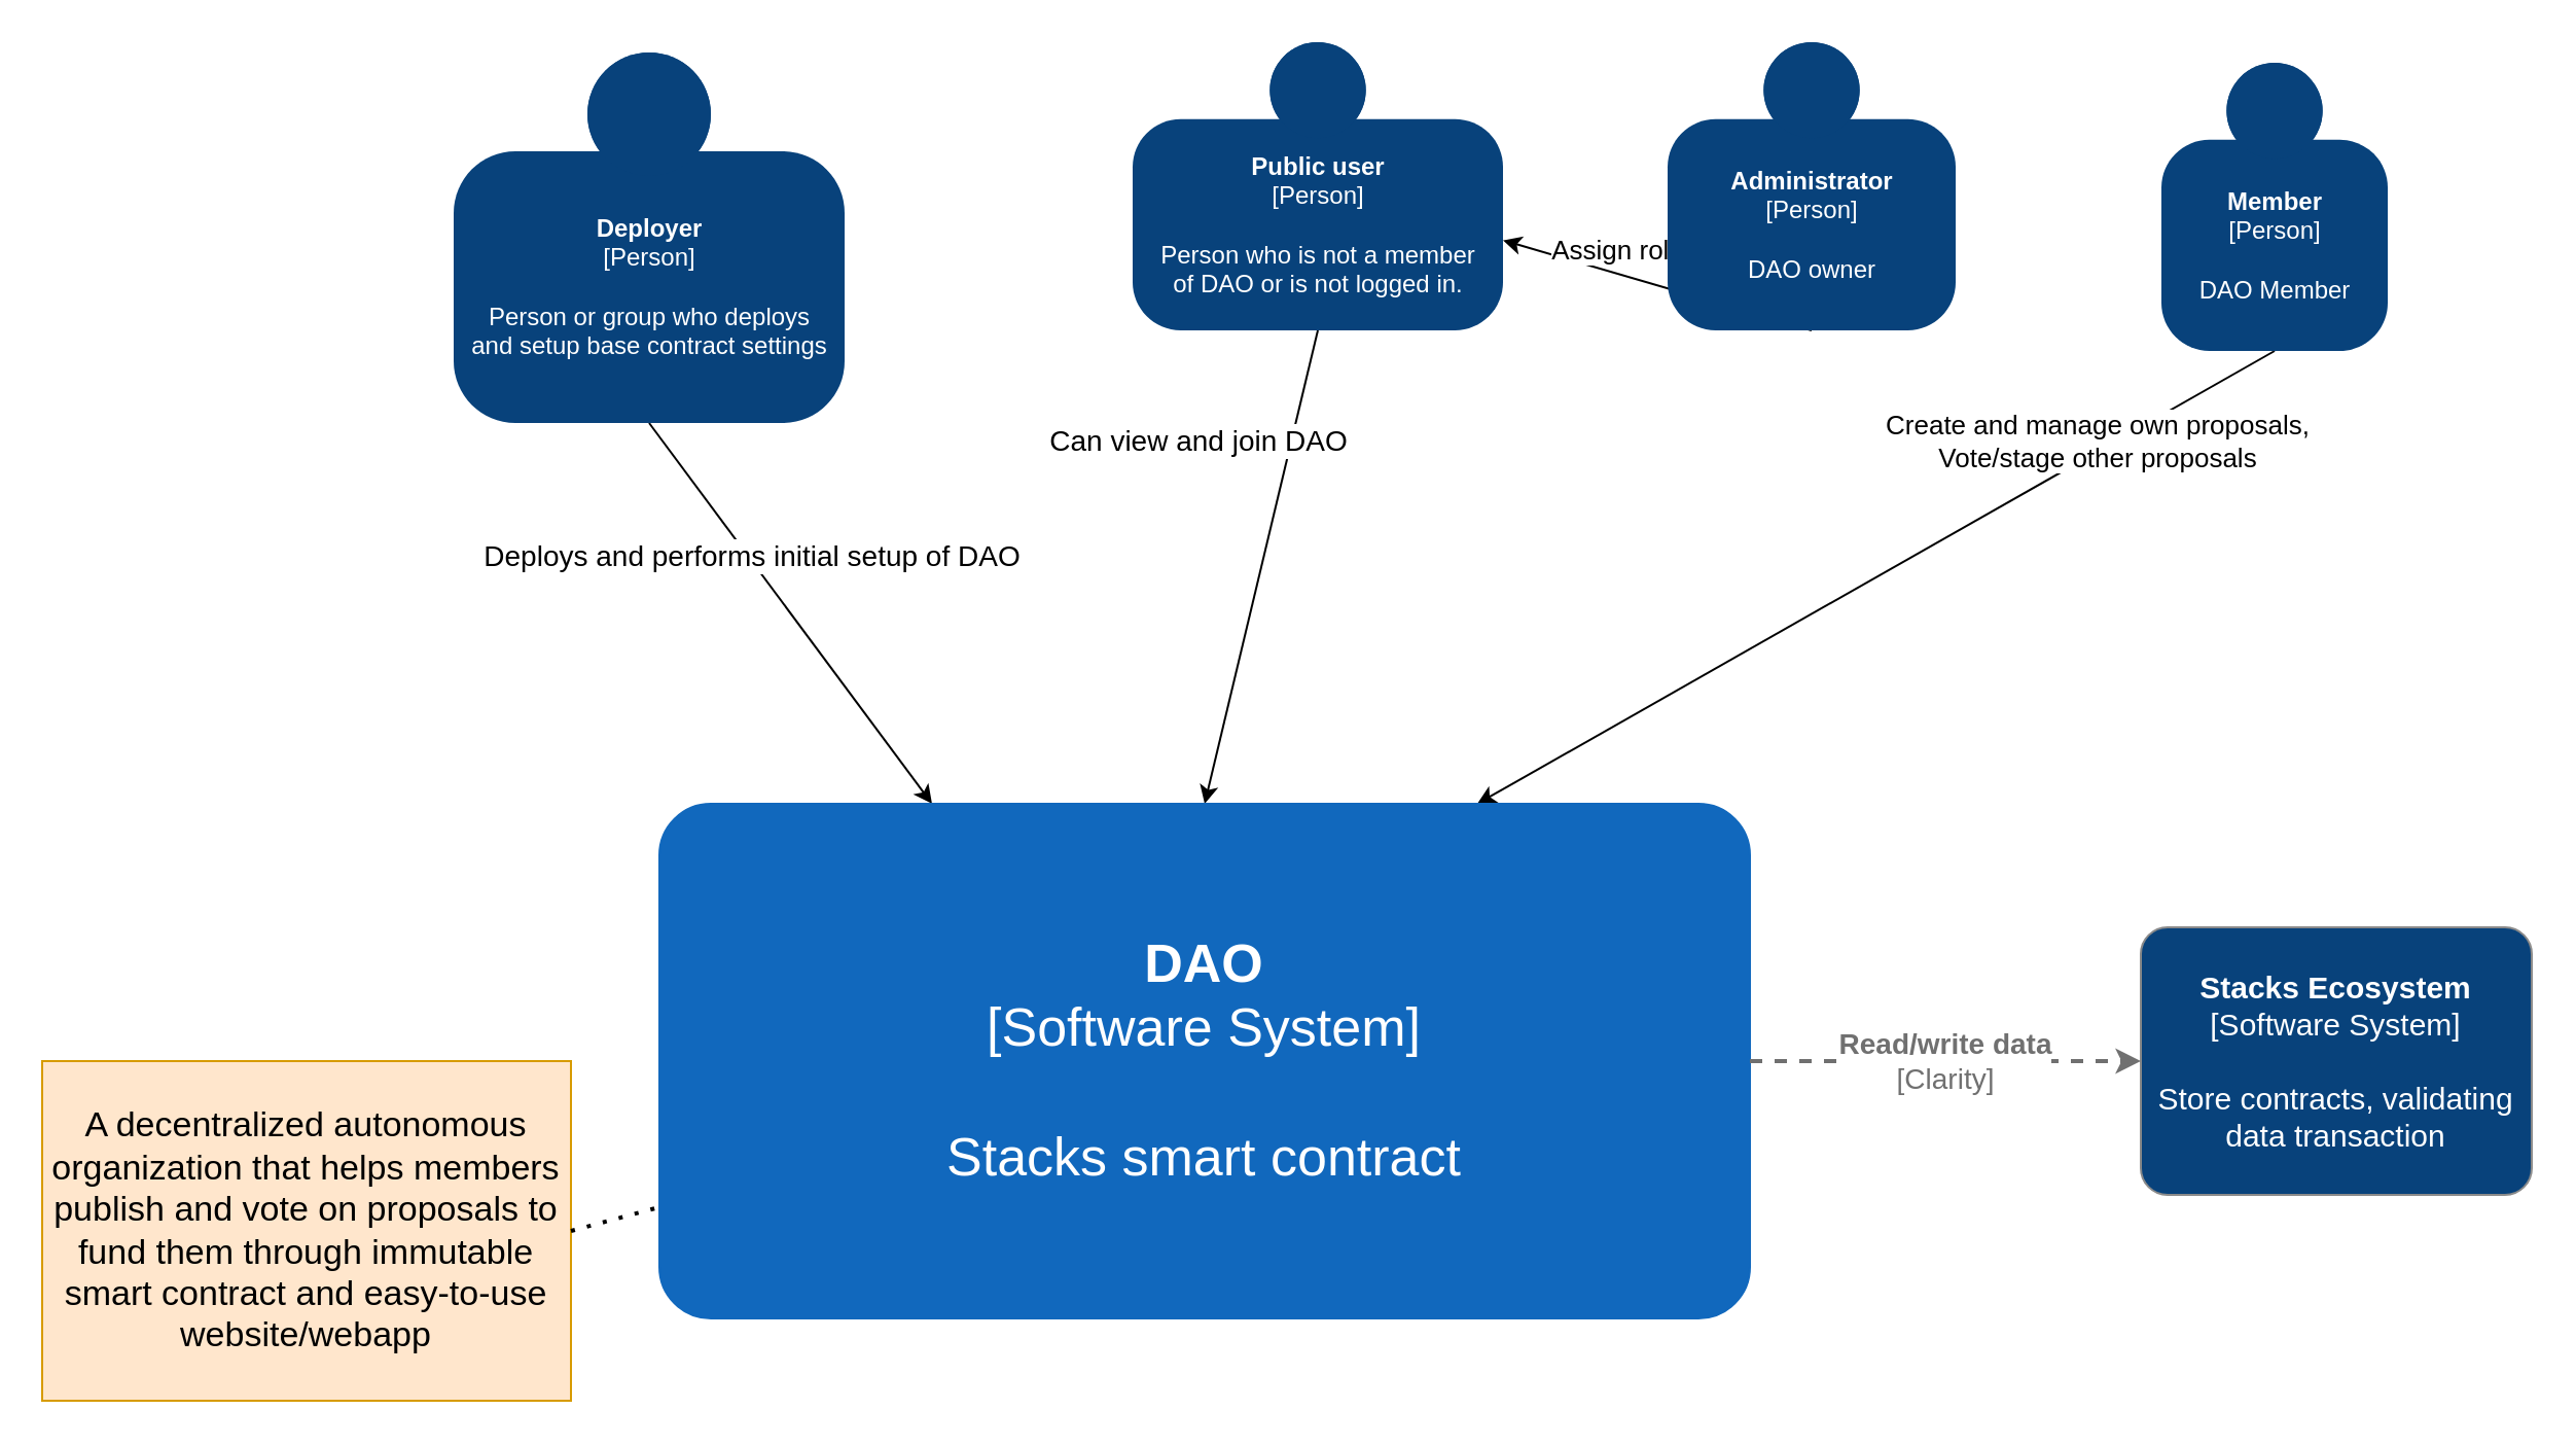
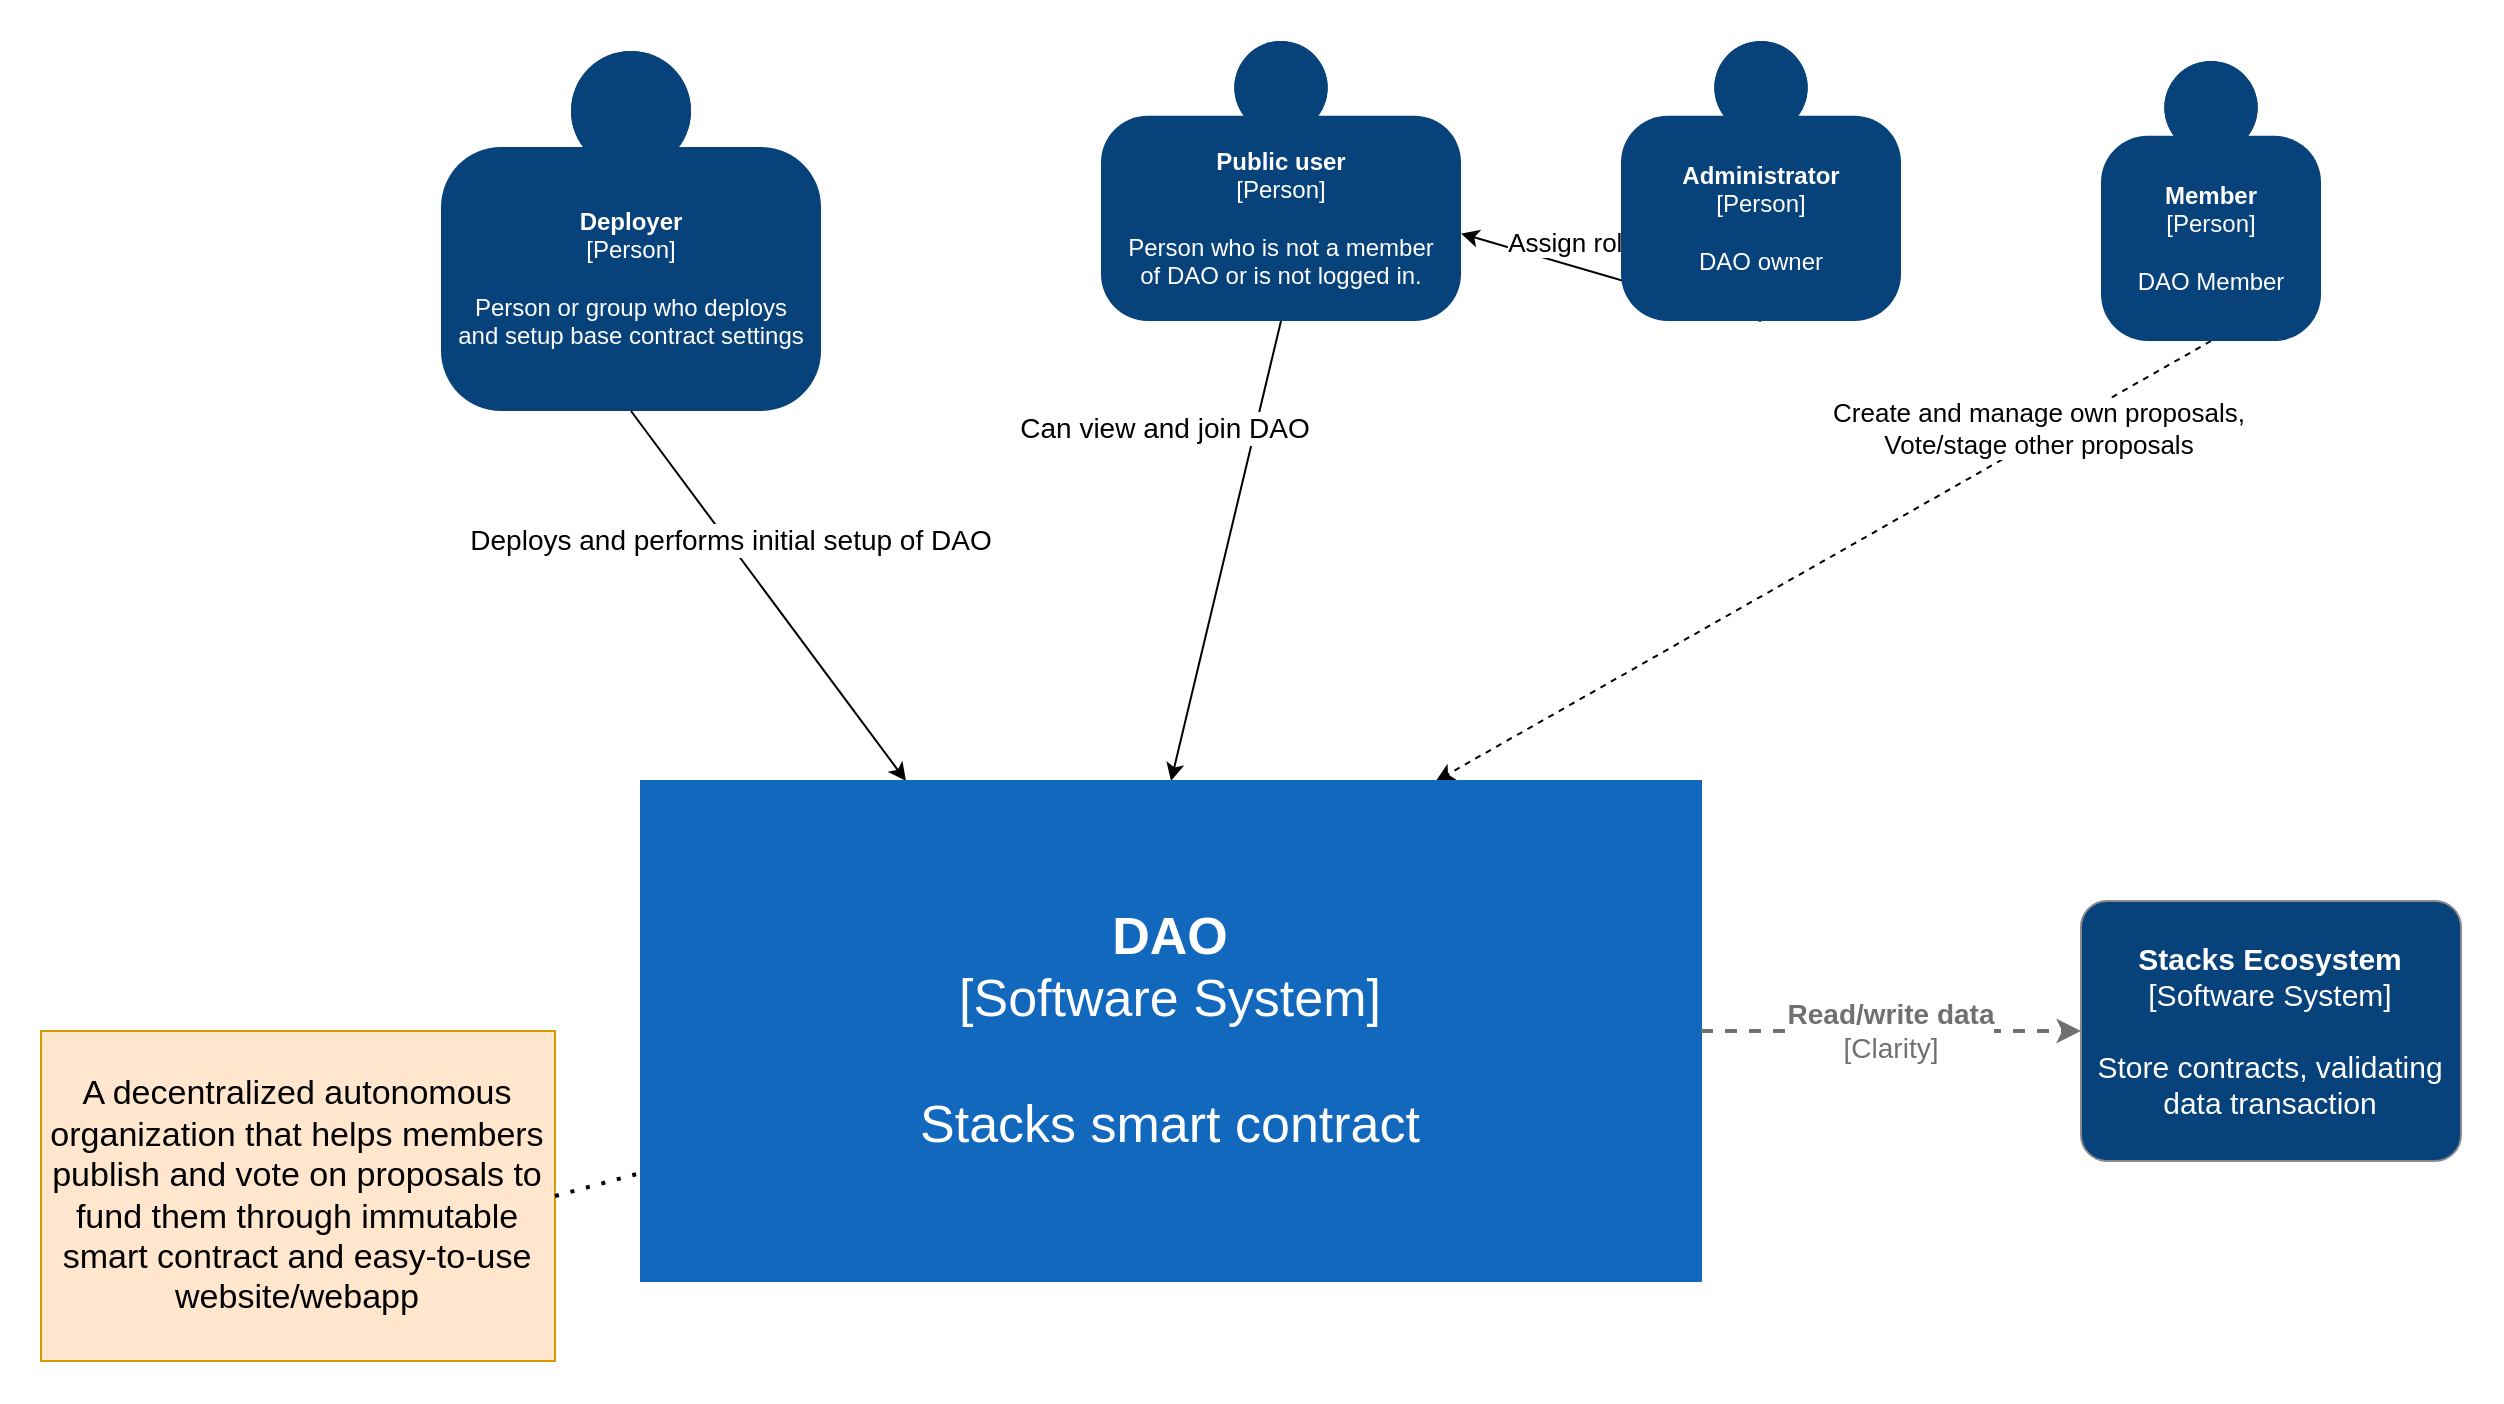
- <mxCell id="4" value="" style="endArrow=classic;html=1;exitX=0.5;exitY=1;exitDx=0;exitDy=0;exitPerimeter=0;entryX=0.75;entryY=0;entryDx=0;entryDy=0;entryPerimeter=0;" parent="1" source="11" target="13" edge="1"><mxGeometry width="50" height="50" relative="1" as="geometry"><mxPoint x="1090" y="180" as="sourcePoint" /><mxPoint x="918.878" y="360" as="targetPoint" /></mxGeometry></mxCell>
+ <mxCell id="4" value="" style="endArrow=classic;html=1;exitX=0.5;exitY=1;exitDx=0;exitDy=0;exitPerimeter=0;entryX=0.75;entryY=0;entryDx=0;entryDy=0;entryPerimeter=0;dashed=1;" parent="1" source="11" target="13" edge="1"><mxGeometry width="50" height="50" relative="1" as="geometry"><mxPoint x="1090" y="180" as="sourcePoint" /><mxPoint x="918.878" y="360" as="targetPoint" /></mxGeometry></mxCell>
- <mxCell id="13" value="&lt;b style=&quot;font-size: 26px;&quot;&gt;DAO&lt;/b&gt;&lt;div style=&quot;font-size: 26px;&quot;&gt;[Software System]&lt;/div&gt;&lt;br style=&quot;font-size: 26px;&quot;&gt;&lt;div style=&quot;font-size: 26px;&quot;&gt;Stacks smart contract&lt;/div&gt;" style="rounded=1;whiteSpace=wrap;html=1;labelBackgroundColor=none;fillColor=#1168BD;fontColor=#ffffff;align=center;arcSize=10;strokeColor=#1168BD;metaEdit=1;metaData={&quot;c4Type&quot;:{&quot;editable&quot;:false}};points=[[0.25,0,0],[0.5,0,0],[0.75,0,0],[1,0.25,0],[1,0.5,0],[1,0.75,0],[0.75,1,0],[0.5,1,0],[0.25,1,0],[0,0.75,0],[0,0.5,0],[0,0.25,0]];fontSize=26;" parent="1" vertex="1"><mxGeometry x="320" y="390" width="530" height="250" as="geometry" /></mxCell>
+ <mxCell id="13" value="&lt;b style=&quot;font-size: 26px;&quot;&gt;DAO&lt;/b&gt;&lt;div style=&quot;font-size: 26px;&quot;&gt;[Software System]&lt;/div&gt;&lt;br style=&quot;font-size: 26px;&quot;&gt;&lt;div style=&quot;font-size: 26px;&quot;&gt;Stacks smart contract&lt;/div&gt;" style="whiteSpace=wrap;html=1;labelBackgroundColor=none;fillColor=#1168BD;fontColor=#ffffff;align=center;arcSize=10;strokeColor=#1168BD;metaEdit=1;metaData={&quot;c4Type&quot;:{&quot;editable&quot;:false}};points=[[0.25,0,0],[0.5,0,0],[0.75,0,0],[1,0.25,0],[1,0.5,0],[1,0.75,0],[0.75,1,0],[0.5,1,0],[0.25,1,0],[0,0.75,0],[0,0.5,0],[0,0.25,0]];fontSize=26;rounded=0;" parent="1" vertex="1"><mxGeometry x="320" y="390" width="530" height="250" as="geometry" /></mxCell>
